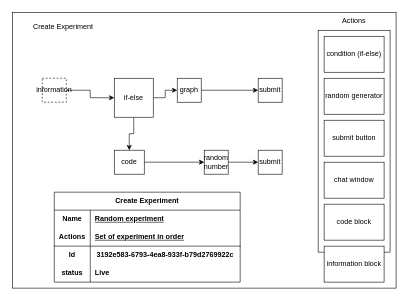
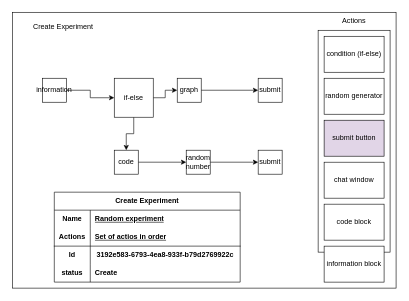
- <mxCell id="11" value="information" style="rounded=0;whiteSpace=wrap;html=1;dashed=1;" vertex="1" parent="1"><mxGeometry x="70" y="130" width="40" height="40" as="geometry" /></mxCell>
+ <mxCell id="11" value="information" style="rounded=0;whiteSpace=wrap;html=1;" vertex="1" parent="1"><mxGeometry x="70" y="130" width="40" height="40" as="geometry" /></mxCell>
- <mxCell id="6" value="submit button" style="rounded=0;whiteSpace=wrap;html=1;" vertex="1" parent="1"><mxGeometry x="540" y="200" width="100" height="60" as="geometry" /></mxCell>
+ <mxCell id="6" value="submit button" style="rounded=0;whiteSpace=wrap;html=1;fillColor=#e1d5e7;" vertex="1" parent="1"><mxGeometry x="540" y="200" width="100" height="60" as="geometry" /></mxCell>
- <mxCell id="19" value="code" style="rounded=0;whiteSpace=wrap;html=1;" vertex="1" parent="1"><mxGeometry x="190" y="250" width="50" height="40" as="geometry" /></mxCell>
+ <mxCell id="19" value="code" style="rounded=0;whiteSpace=wrap;html=1;" vertex="1" parent="1"><mxGeometry x="190" y="250" width="40" height="40" as="geometry" /></mxCell>
- <mxCell id="21" value="random number" style="rounded=0;whiteSpace=wrap;html=1;" vertex="1" parent="1"><mxGeometry x="340" y="250" width="40" height="40" as="geometry" /></mxCell>
+ <mxCell id="21" value="random number" style="rounded=0;whiteSpace=wrap;html=1;" vertex="1" parent="1"><mxGeometry x="310" y="250" width="40" height="40" as="geometry" /></mxCell>
- <mxCell id="31" value="Set of experiment in order" style="shape=partialRectangle;connectable=0;fillColor=none;top=0;left=0;bottom=0;right=0;align=left;spacingLeft=6;fontStyle=5;overflow=hidden;html=1;whiteSpace=wrap;" vertex="1" parent="29"><mxGeometry x="60" width="250" height="30" as="geometry"><mxRectangle width="250" height="30" as="alternateBounds" /></mxGeometry></mxCell>
+ <mxCell id="31" value="Set of actios in order" style="shape=partialRectangle;connectable=0;fillColor=none;top=0;left=0;bottom=0;right=0;align=left;spacingLeft=6;fontStyle=5;overflow=hidden;html=1;whiteSpace=wrap;" vertex="1" parent="29"><mxGeometry x="60" width="250" height="30" as="geometry"><mxRectangle width="250" height="30" as="alternateBounds" /></mxGeometry></mxCell>
- <mxCell id="37" value="&lt;b&gt;Live&lt;/b&gt;" style="shape=partialRectangle;connectable=0;fillColor=none;top=0;left=0;bottom=0;right=0;align=left;spacingLeft=6;overflow=hidden;html=1;whiteSpace=wrap;" vertex="1" parent="35"><mxGeometry x="60" width="250" height="30" as="geometry"><mxRectangle width="250" height="30" as="alternateBounds" /></mxGeometry></mxCell>
+ <mxCell id="37" value="&lt;b&gt;Create&lt;/b&gt;" style="shape=partialRectangle;connectable=0;fillColor=none;top=0;left=0;bottom=0;right=0;align=left;spacingLeft=6;overflow=hidden;html=1;whiteSpace=wrap;" vertex="1" parent="35"><mxGeometry x="60" width="250" height="30" as="geometry"><mxRectangle width="250" height="30" as="alternateBounds" /></mxGeometry></mxCell>
